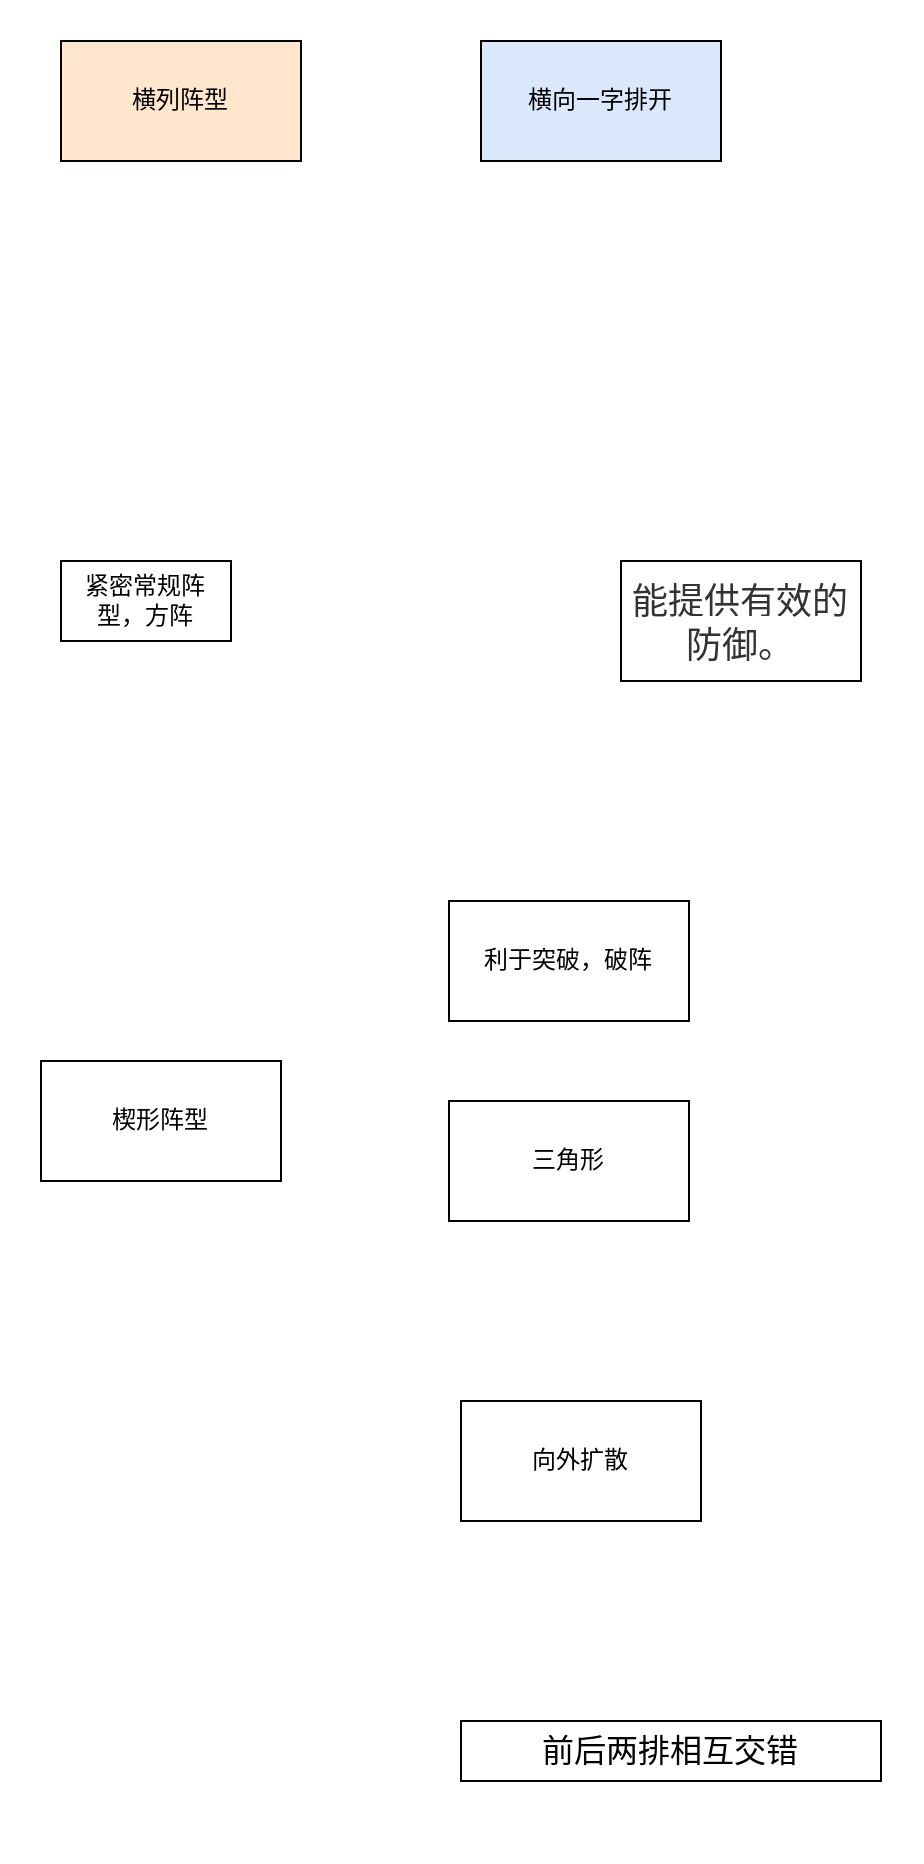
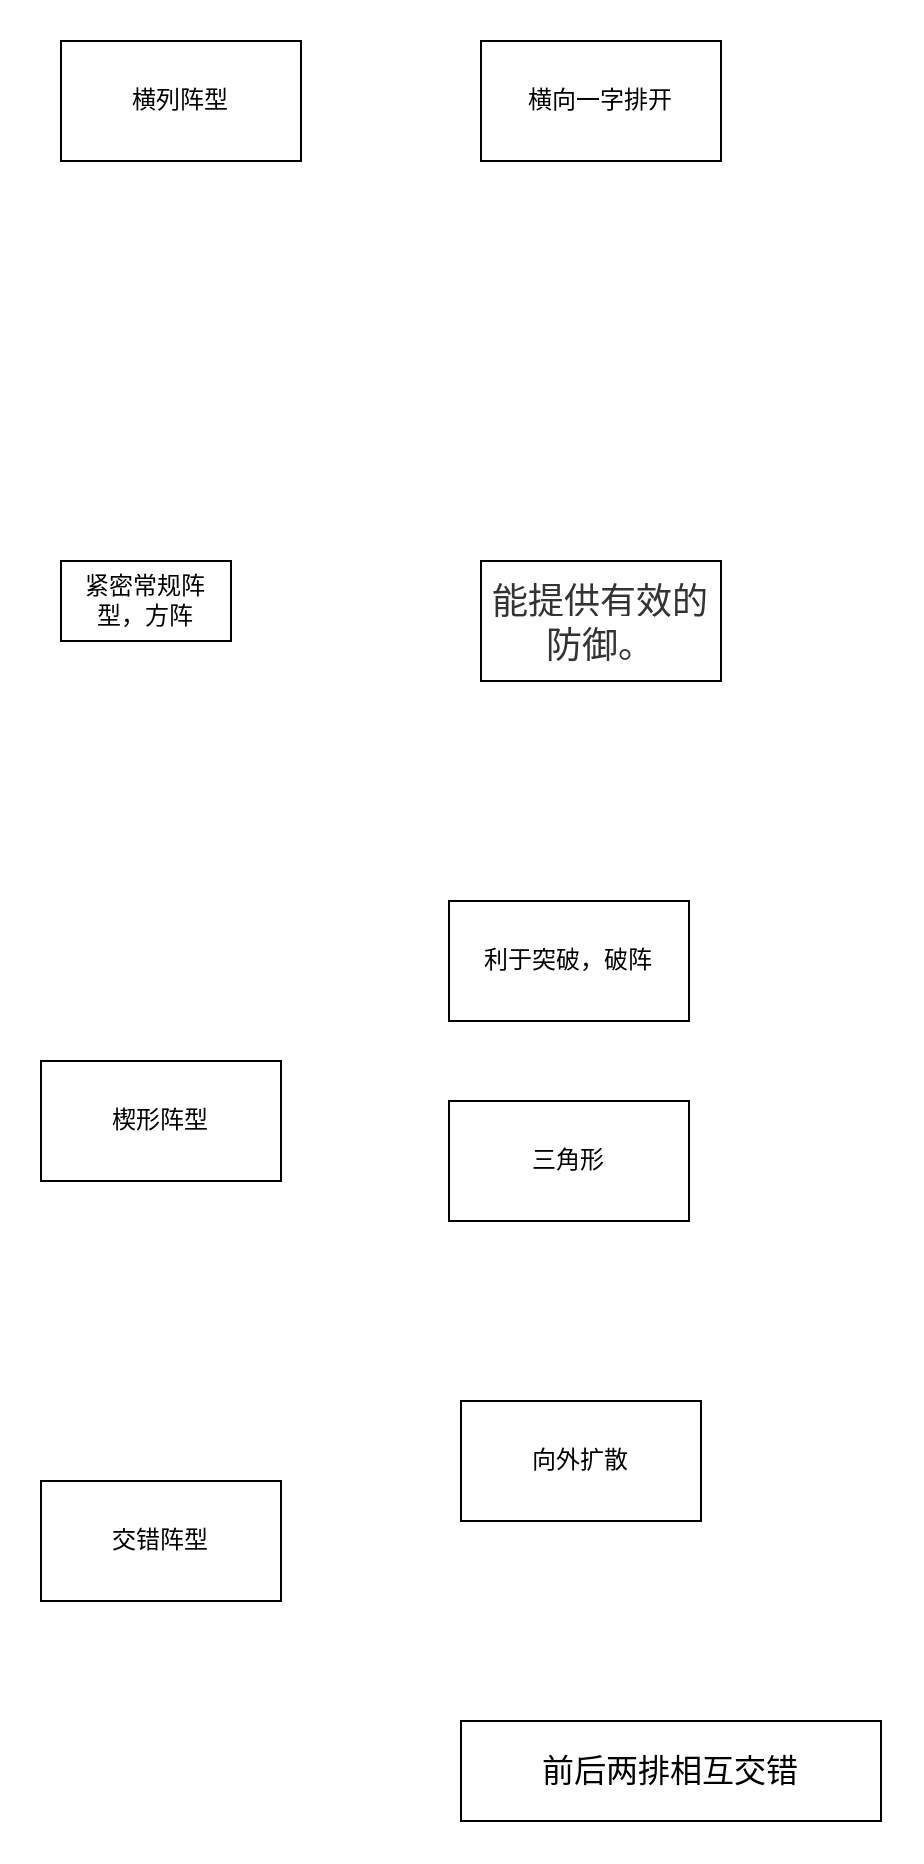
- <mxCell id="2" value="横列阵型" style="rounded=0;whiteSpace=wrap;html=1;fillColor=#ffe6cc;" vertex="1" parent="1"><mxGeometry x="30" y="20" width="120" height="60" as="geometry" /></mxCell>
+ <mxCell id="2" value="横列阵型" style="rounded=0;whiteSpace=wrap;html=1;" vertex="1" parent="1"><mxGeometry x="30" y="20" width="120" height="60" as="geometry" /></mxCell>
- <mxCell id="3" value="横向一字排开" style="rounded=0;whiteSpace=wrap;html=1;fillColor=#dae8fc;" vertex="1" parent="1"><mxGeometry x="240" y="20" width="120" height="60" as="geometry" /></mxCell>
+ <mxCell id="3" value="横向一字排开" style="rounded=0;whiteSpace=wrap;html=1;" vertex="1" parent="1"><mxGeometry x="240" y="20" width="120" height="60" as="geometry" /></mxCell>
- <mxCell id="10" value="&lt;span style=&quot;color: rgb(51, 51, 51); font-family: &amp;quot;Microsoft YaHei&amp;quot;, &amp;quot;HanHei SC&amp;quot;, &amp;quot;Helvetica Neue&amp;quot;, &amp;quot;Open Sans&amp;quot;, Arial, &amp;quot;Hiragino Sans GB&amp;quot;, 微软雅黑, STHeiti, &amp;quot;WenQuanYi Micro Hei&amp;quot;, SimSun, sans-serif; font-size: 18px; text-align: left; background-color: rgb(255, 255, 255);&quot;&gt;能提供有效的防御。&lt;/span&gt;" style="rounded=0;whiteSpace=wrap;html=1;" vertex="1" parent="1"><mxGeometry x="310" y="280" width="120" height="60" as="geometry" /></mxCell>
+ <mxCell id="10" value="&lt;span style=&quot;color: rgb(51, 51, 51); font-family: &amp;quot;Microsoft YaHei&amp;quot;, &amp;quot;HanHei SC&amp;quot;, &amp;quot;Helvetica Neue&amp;quot;, &amp;quot;Open Sans&amp;quot;, Arial, &amp;quot;Hiragino Sans GB&amp;quot;, 微软雅黑, STHeiti, &amp;quot;WenQuanYi Micro Hei&amp;quot;, SimSun, sans-serif; font-size: 18px; text-align: left; background-color: rgb(255, 255, 255);&quot;&gt;能提供有效的防御。&lt;/span&gt;" style="rounded=0;whiteSpace=wrap;html=1;" vertex="1" parent="1"><mxGeometry x="240" y="280" width="120" height="60" as="geometry" /></mxCell>
+ <mxCell id="8" value="交错阵型" style="rounded=0;whiteSpace=wrap;html=1;" vertex="1" parent="1"><mxGeometry x="20" y="740" width="120" height="60" as="geometry" /></mxCell>
- <mxCell id="11" value="&lt;span style=&quot;font-family: &amp;quot;Microsoft YaHei&amp;quot;; font-size: medium; text-align: start; background-color: rgb(255, 255, 255);&quot;&gt;前后两排相互交错&lt;/span&gt;" style="rounded=0;whiteSpace=wrap;html=1;" vertex="1" parent="1"><mxGeometry x="230" y="860" width="210" height="30" as="geometry" /></mxCell>
+ <mxCell id="11" value="&lt;span style=&quot;font-family: &amp;quot;Microsoft YaHei&amp;quot;; font-size: medium; text-align: start; background-color: rgb(255, 255, 255);&quot;&gt;前后两排相互交错&lt;/span&gt;" style="rounded=0;whiteSpace=wrap;html=1;" vertex="1" parent="1"><mxGeometry x="230" y="860" width="210" height="50" as="geometry" /></mxCell>
